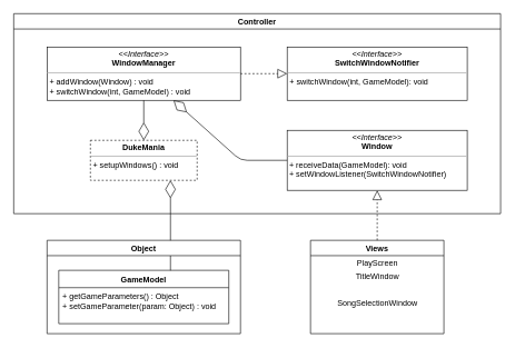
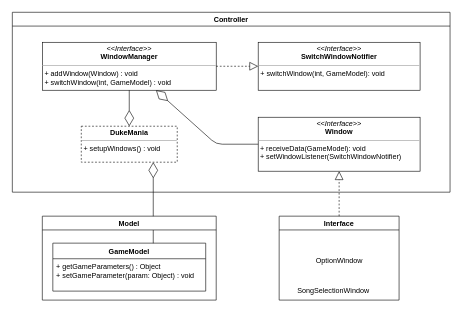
- <mxCell id="17" value="Object" style="swimlane;" vertex="1" parent="1"><mxGeometry x="70" y="360" width="290" height="140" as="geometry"><mxRectangle x="1020" y="530" width="70" height="23" as="alternateBounds" /></mxGeometry></mxCell>
+ <mxCell id="17" value="Model" style="swimlane;" vertex="1" parent="1"><mxGeometry x="70" y="360" width="290" height="140" as="geometry"><mxRectangle x="1020" y="530" width="70" height="23" as="alternateBounds" /></mxGeometry></mxCell>
- <mxCell id="3" value="Views" style="swimlane;" parent="1" vertex="1"><mxGeometry x="465" y="360" width="200" height="140" as="geometry"><mxRectangle x="1020" y="530" width="70" height="23" as="alternateBounds" /></mxGeometry></mxCell>
+ <mxCell id="3" value="Interface" style="swimlane;" parent="1" vertex="1"><mxGeometry x="465" y="360" width="200" height="140" as="geometry"><mxRectangle x="1020" y="530" width="70" height="23" as="alternateBounds" /></mxGeometry></mxCell>
- <mxCell id="4" value="PlayScreen" style="text;html=1;align=center;verticalAlign=middle;resizable=0;points=[];autosize=1;strokeColor=none;" vertex="1" parent="3"><mxGeometry x="60" y="25" width="80" height="20" as="geometry" /></mxCell>
- <mxCell id="5" value="TitleWindow" style="text;html=1;align=center;verticalAlign=middle;resizable=0;points=[];autosize=1;strokeColor=none;" vertex="1" parent="3"><mxGeometry x="60" y="45" width="80" height="20" as="geometry" /></mxCell>
+ <mxCell id="7" value="OptionWindow" style="text;html=1;align=center;verticalAlign=middle;resizable=0;points=[];autosize=1;strokeColor=none;" vertex="1" parent="3"><mxGeometry x="55" y="65" width="90" height="20" as="geometry" /></mxCell>
- <mxCell id="6" value="SongSelectionWindow" style="text;html=1;align=center;verticalAlign=middle;resizable=0;points=[];autosize=1;strokeColor=none;" vertex="1" parent="3"><mxGeometry x="30" y="85" width="140" height="20" as="geometry" /></mxCell>
+ <mxCell id="6" value="SongSelectionWindow" style="text;html=1;align=center;verticalAlign=middle;resizable=0;points=[];autosize=1;strokeColor=none;" vertex="1" parent="3"><mxGeometry x="20" y="115" width="140" height="20" as="geometry" /></mxCell>
